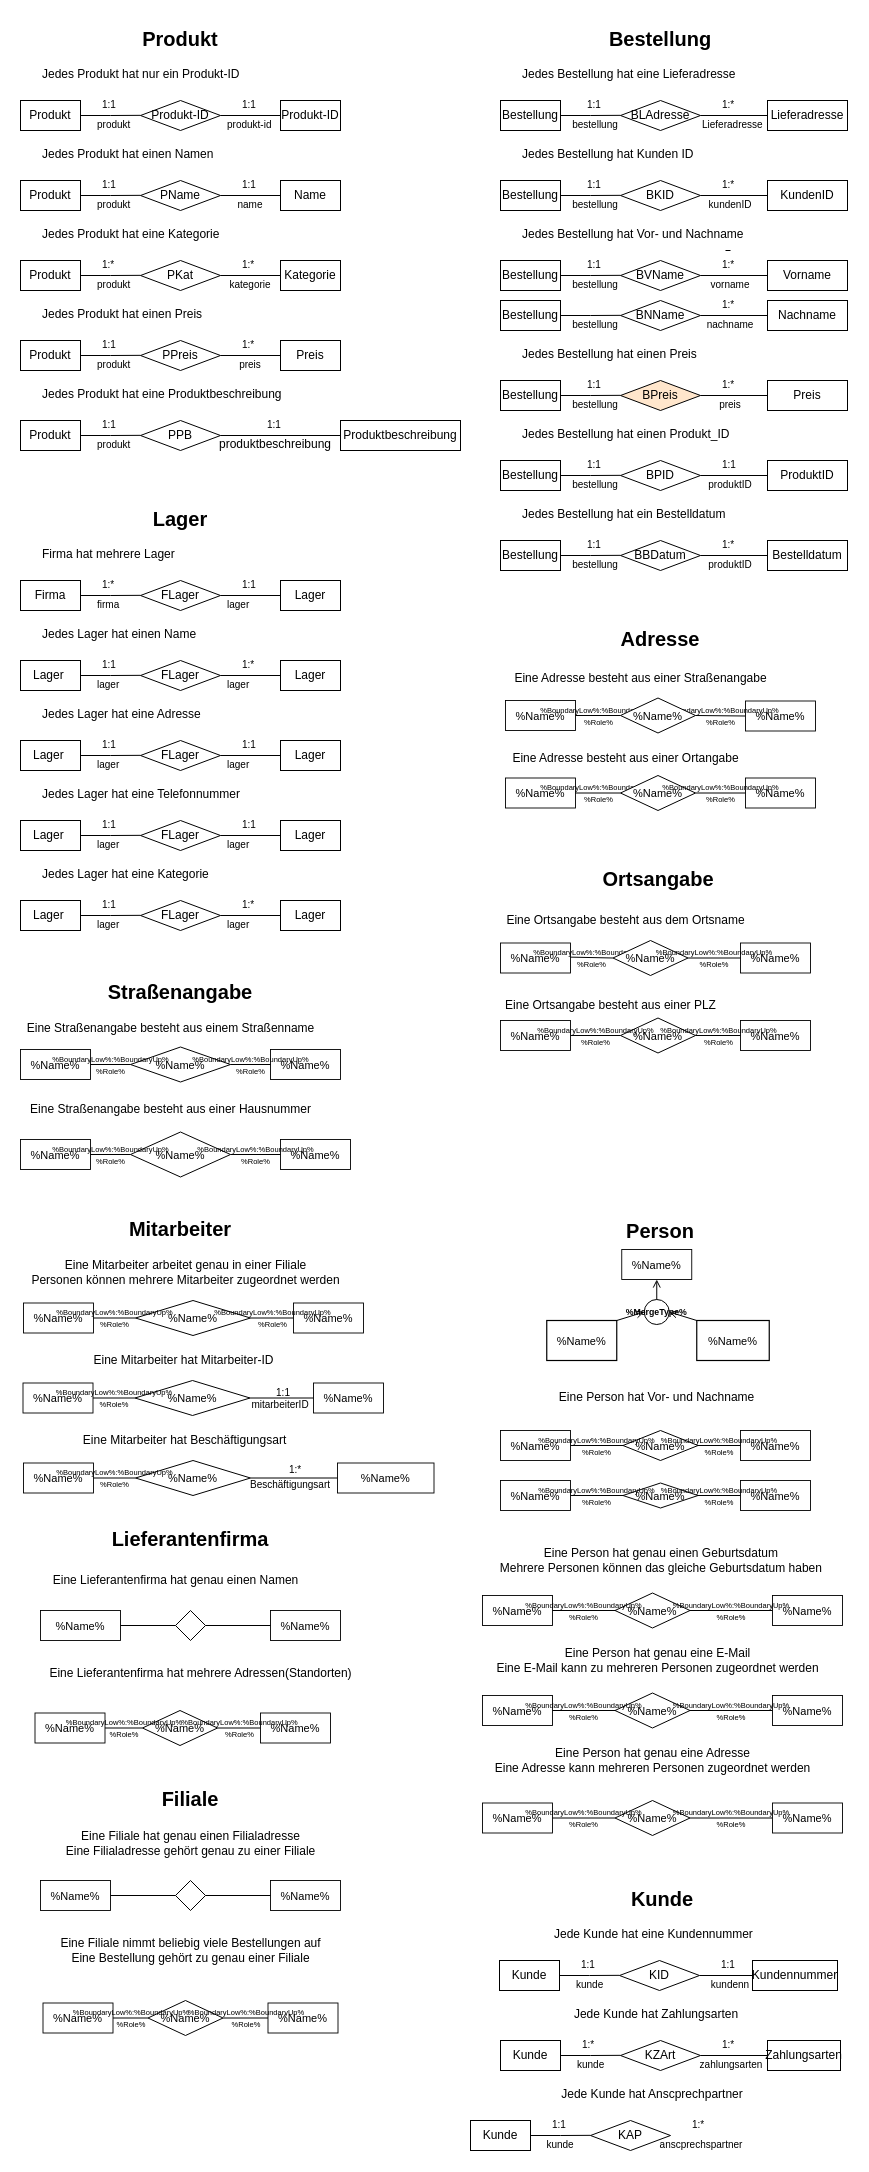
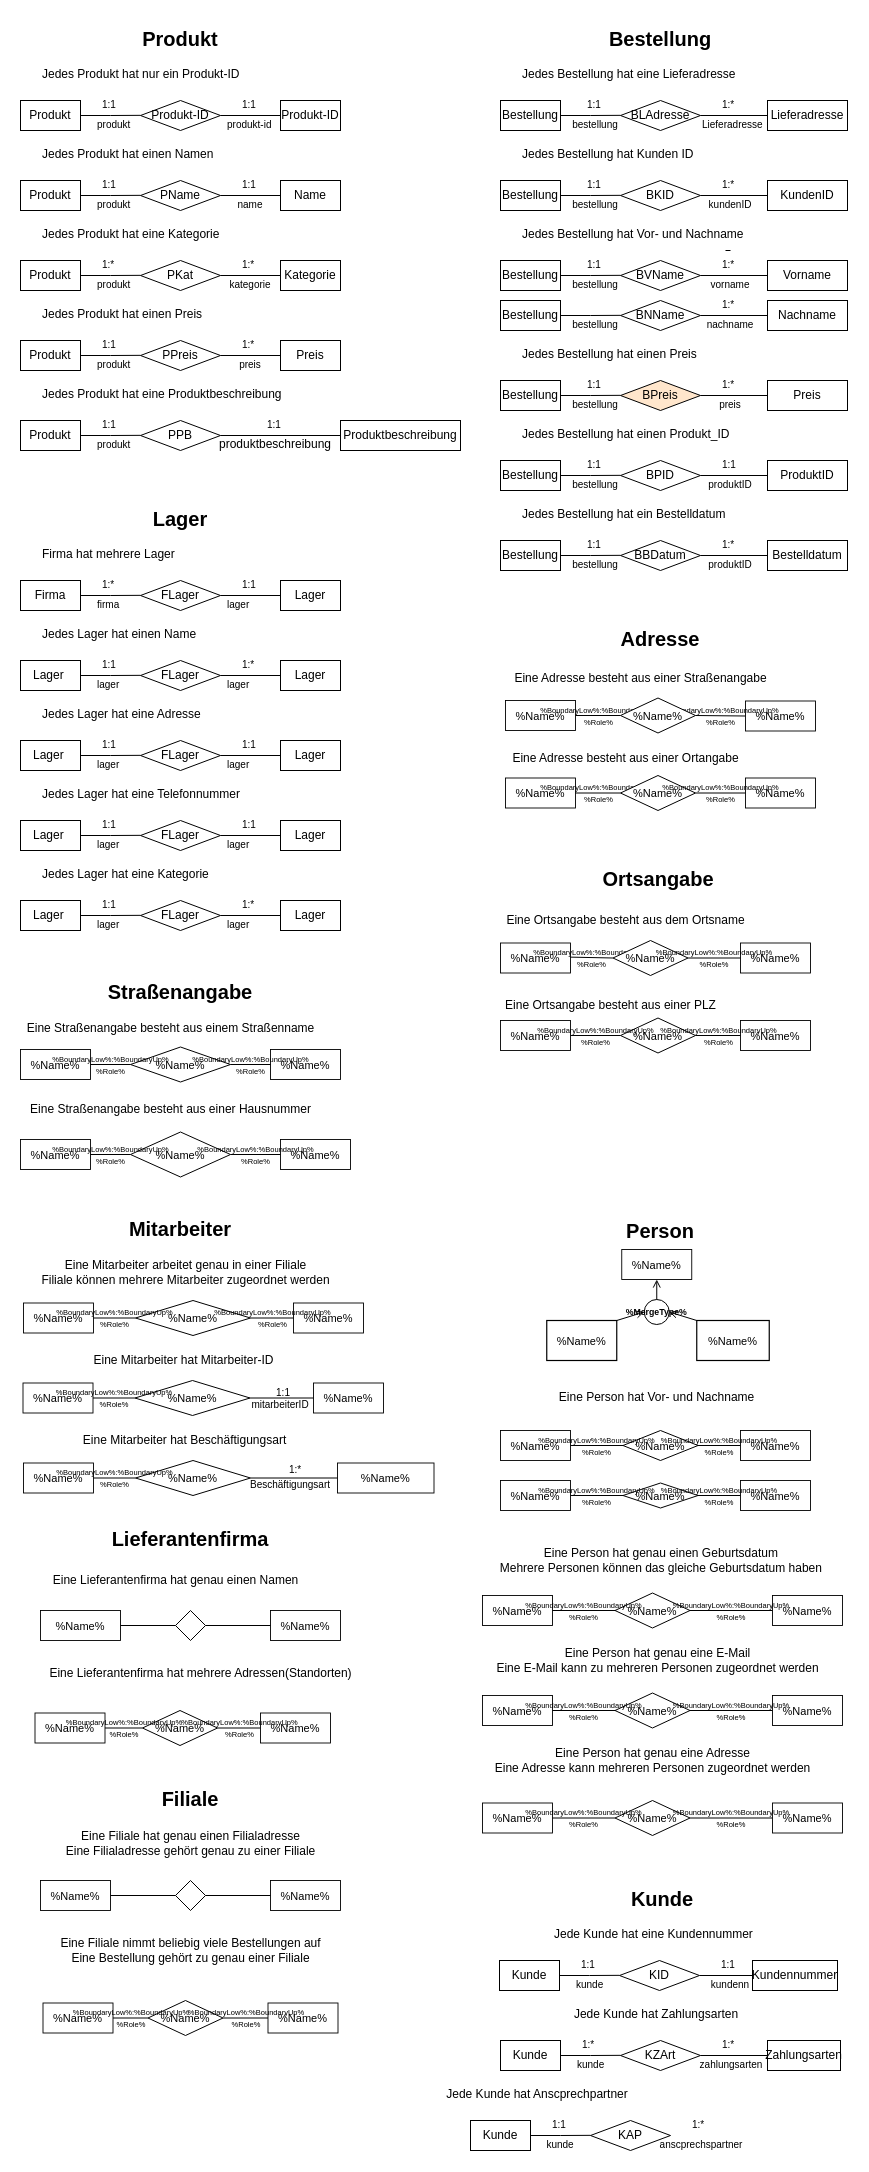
- <mxCell id="274" value="Eine Mitarbeiter arbeitet genau in einer Filiale&lt;br&gt;Personen können mehrere Mitarbeiter zugeordnet werden" style="text;html=1;align=center;verticalAlign=middle;resizable=0;points=[];autosize=1;strokeColor=none;fillColor=none;" vertex="1" parent="1"><mxGeometry x="30" y="1252" width="310" height="40" as="geometry" /></mxCell>
+ <mxCell id="274" value="Eine Mitarbeiter arbeitet genau in einer Filiale&lt;br&gt;Filiale können mehrere Mitarbeiter zugeordnet werden" style="text;html=1;align=center;verticalAlign=middle;resizable=0;points=[];autosize=1;strokeColor=none;fillColor=none;" vertex="1" parent="1"><mxGeometry x="30" y="1252" width="310" height="40" as="geometry" /></mxCell>
- <mxCell id="351" value="Jede Kunde hat Anscprechpartner" style="text;whiteSpace=wrap;html=1;align=center;" vertex="1" parent="1"><mxGeometry x="542" y="2080" width="220" height="20" as="geometry" /></mxCell>
+ <mxCell id="351" value="Jede Kunde hat Anscprechpartner" style="text;whiteSpace=wrap;html=1;align=center;" vertex="1" parent="1"><mxGeometry x="427" y="2080" width="220" height="20" as="geometry" /></mxCell>
